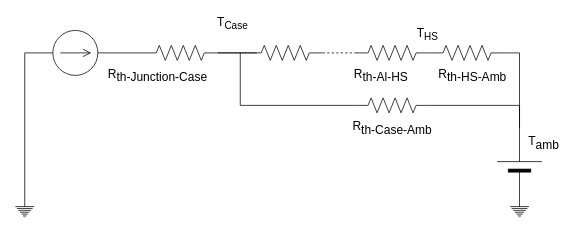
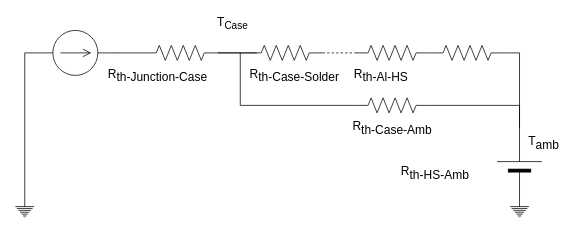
- <mxCell id="27" value="T&lt;sub&gt;HS&lt;/sub&gt;" style="text;html=1;strokeColor=none;fillColor=none;align=center;verticalAlign=middle;whiteSpace=wrap;rounded=0;fontSize=16;" vertex="1" parent="1"><mxGeometry x="550" y="35" width="40" height="20" as="geometry" /></mxCell>
+ <mxCell id="22" value="R&lt;sub style=&quot;font-size: 16px;&quot;&gt;th-Case-Solder&lt;/sub&gt;" style="text;html=1;strokeColor=none;fillColor=none;align=center;verticalAlign=middle;whiteSpace=wrap;rounded=0;fontSize=16;" vertex="1" parent="1"><mxGeometry x="330" y="90" width="125" height="20" as="geometry" /></mxCell>
- <mxCell id="21" value="R&lt;sub style=&quot;font-size: 16px;&quot;&gt;th-HS-Amb&lt;/sub&gt;" style="text;html=1;strokeColor=none;fillColor=none;align=center;verticalAlign=middle;whiteSpace=wrap;rounded=0;fontSize=16;" vertex="1" parent="1"><mxGeometry x="580" y="90" width="100" height="20" as="geometry" /></mxCell>
+ <mxCell id="21" value="R&lt;sub style=&quot;font-size: 16px;&quot;&gt;th-HS-Amb&lt;/sub&gt;" style="text;html=1;strokeColor=none;fillColor=none;align=center;verticalAlign=middle;whiteSpace=wrap;rounded=0;fontSize=16;" vertex="1" parent="1"><mxGeometry x="530" y="220" width="100" height="20" as="geometry" /></mxCell>
